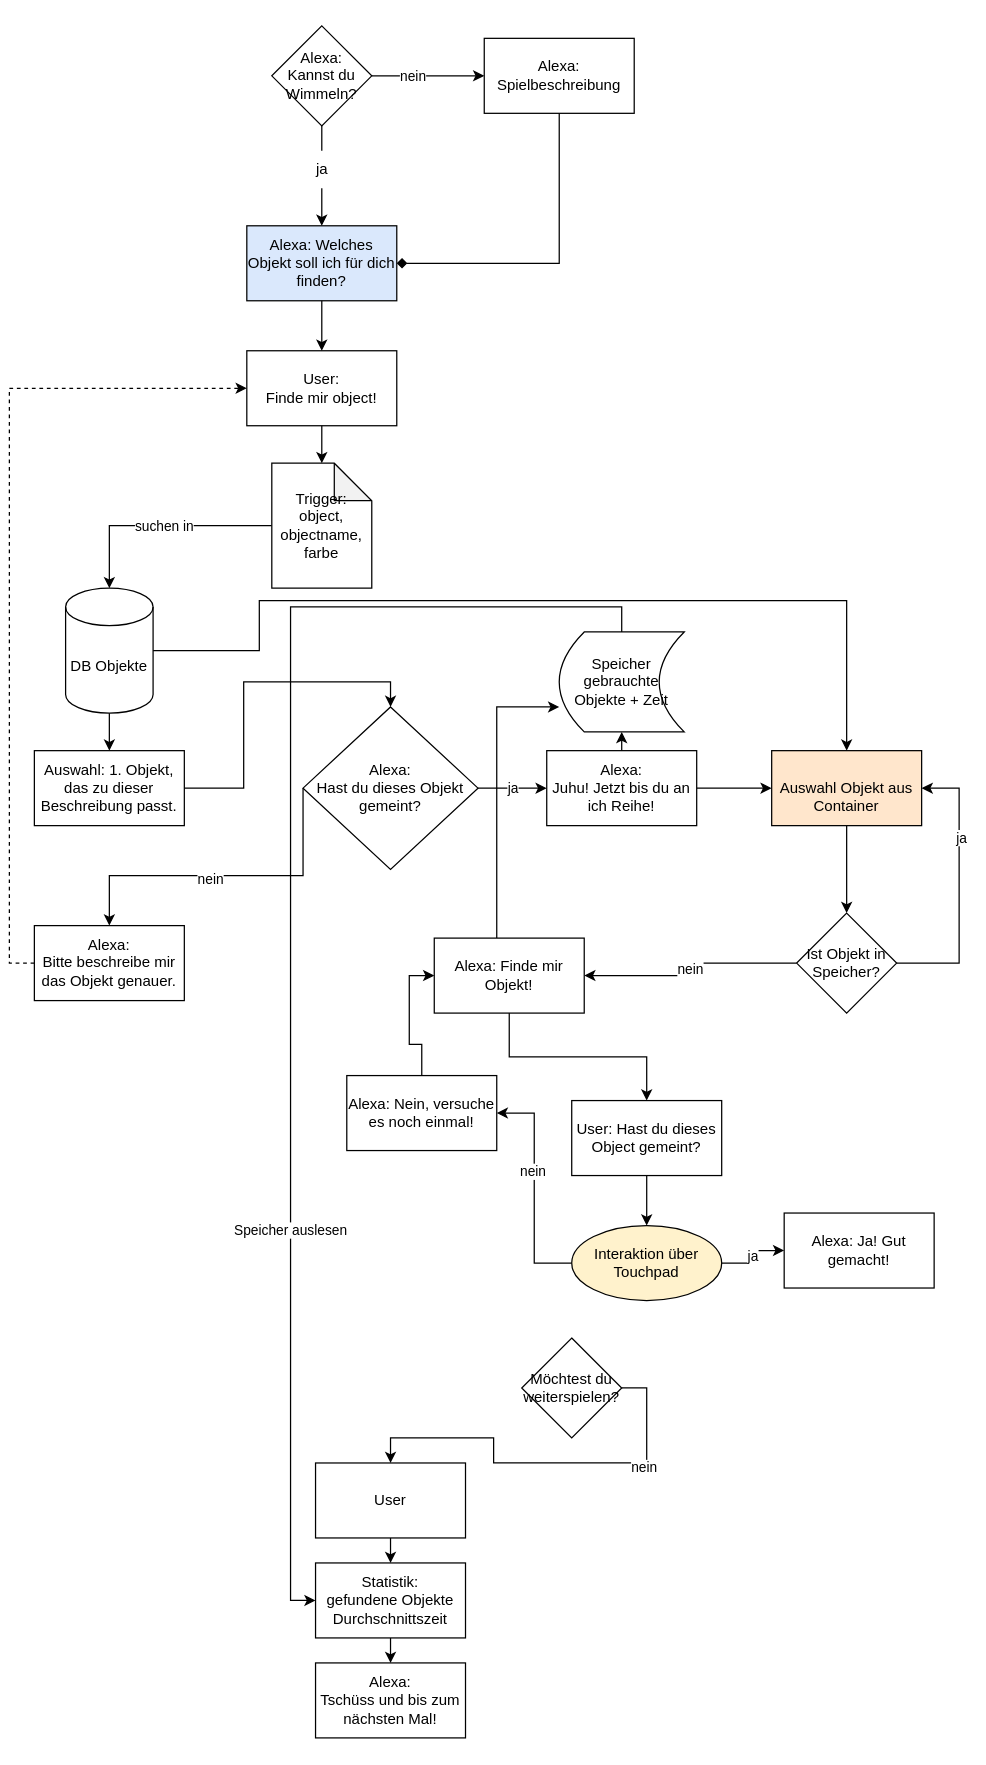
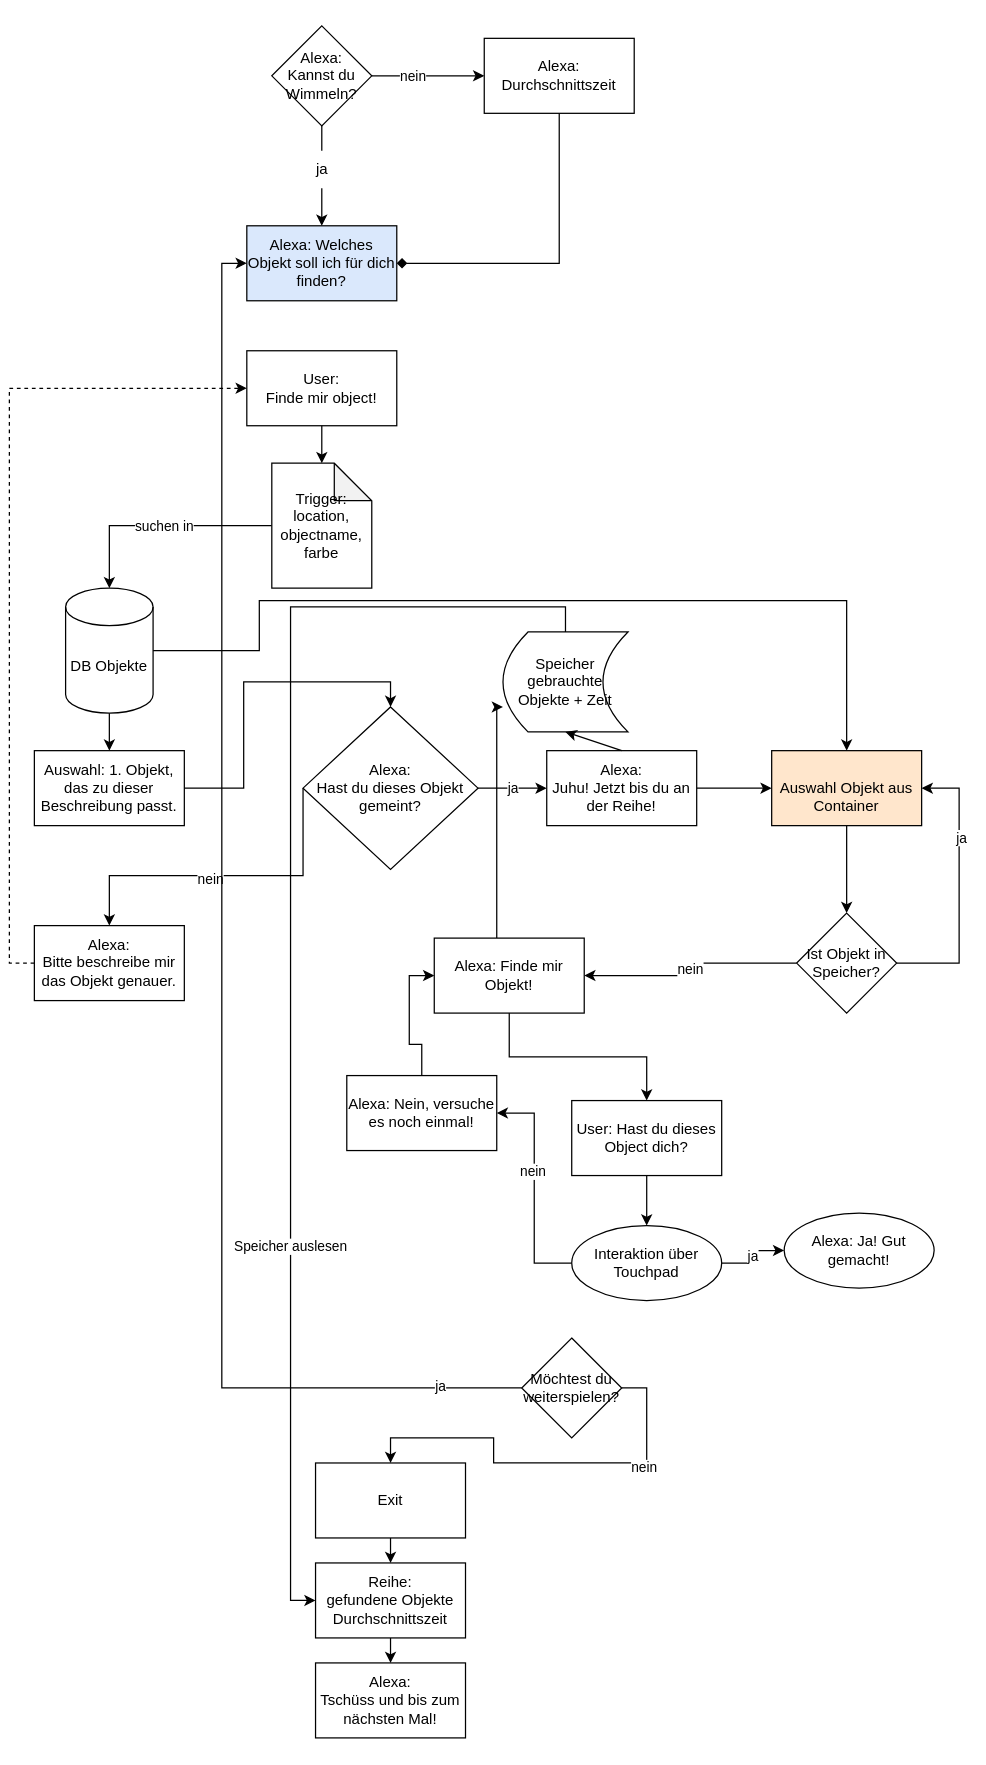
- <mxCell id="6" value="Alexa: Spielbeschreibung" style="rounded=0;whiteSpace=wrap;html=1;" vertex="1" parent="1"><mxGeometry x="380" y="30" width="120" height="60" as="geometry" /></mxCell>
+ <mxCell id="6" value="Alexa: Durchschnittszeit" style="rounded=0;whiteSpace=wrap;html=1;" vertex="1" parent="1"><mxGeometry x="380" y="30" width="120" height="60" as="geometry" /></mxCell>
- <mxCell id="12" value="" style="endArrow=classic;html=1;rounded=0;exitX=0.5;exitY=1;exitDx=0;exitDy=0;entryX=0.5;entryY=0;entryDx=0;entryDy=0;" edge="1" parent="1" source="3" target="10"><mxGeometry width="50" height="50" relative="1" as="geometry"><mxPoint x="220" y="310" as="sourcePoint" /><mxPoint x="270" y="260" as="targetPoint" /></mxGeometry></mxCell>
- <mxCell id="19" value="&lt;div&gt;Trigger: &lt;br&gt;&lt;/div&gt;&lt;div&gt;object, objectname, &lt;br&gt;&lt;/div&gt;&lt;div&gt;farbe&lt;/div&gt;" style="shape=note;whiteSpace=wrap;html=1;backgroundOutline=1;darkOpacity=0.05;" vertex="1" parent="1"><mxGeometry x="210" y="370" width="80" height="100" as="geometry" /></mxCell>
+ <mxCell id="19" value="&lt;div&gt;Trigger: &lt;br&gt;&lt;/div&gt;&lt;div&gt;location, objectname, &lt;br&gt;&lt;/div&gt;&lt;div&gt;farbe&lt;/div&gt;" style="shape=note;whiteSpace=wrap;html=1;backgroundOutline=1;darkOpacity=0.05;" vertex="1" parent="1"><mxGeometry x="210" y="370" width="80" height="100" as="geometry" /></mxCell>
- <mxCell id="26" value="Speicher gebrauchte Objekte + Zeit" style="shape=dataStorage;whiteSpace=wrap;html=1;fixedSize=1;" vertex="1" parent="1"><mxGeometry x="440" y="505" width="100" height="80" as="geometry" /></mxCell>
+ <mxCell id="26" value="Speicher gebrauchte Objekte + Zeit" style="shape=dataStorage;whiteSpace=wrap;html=1;fixedSize=1;" vertex="1" parent="1"><mxGeometry x="395" y="505" width="100" height="80" as="geometry" /></mxCell>
- <mxCell id="23" value="&lt;div&gt;Alexa: &lt;br&gt;&lt;/div&gt;&lt;div&gt;Juhu! Jetzt bis du an ich Reihe!&lt;/div&gt;" style="rounded=0;whiteSpace=wrap;html=1;" vertex="1" parent="1"><mxGeometry x="430" y="600" width="120" height="60" as="geometry" /></mxCell>
+ <mxCell id="23" value="&lt;div&gt;Alexa: &lt;br&gt;&lt;/div&gt;&lt;div&gt;Juhu! Jetzt bis du an der Reihe!&lt;/div&gt;" style="rounded=0;whiteSpace=wrap;html=1;" vertex="1" parent="1"><mxGeometry x="430" y="600" width="120" height="60" as="geometry" /></mxCell>
+ <mxCell id="58" style="edgeStyle=orthogonalEdgeStyle;rounded=0;orthogonalLoop=1;jettySize=auto;html=1;entryX=0;entryY=0.5;entryDx=0;entryDy=0;" edge="1" parent="1" source="60" target="3"><mxGeometry relative="1" as="geometry"><mxPoint x="390" y="1110" as="sourcePoint" /></mxGeometry></mxCell>
+ <mxCell id="59" value="ja" style="edgeLabel;html=1;align=center;verticalAlign=middle;resizable=0;points=[];" vertex="1" connectable="0" parent="58"><mxGeometry x="-0.886" y="-2" relative="1" as="geometry"><mxPoint as="offset" /></mxGeometry></mxCell>
- <mxCell id="48" value="User: Hast du dieses Object gemeint?" style="whiteSpace=wrap;html=1;rounded=0;" vertex="1" parent="1"><mxGeometry x="450" y="880" width="120" height="60" as="geometry" /></mxCell>
+ <mxCell id="48" value="User: Hast du dieses Object dich?" style="whiteSpace=wrap;html=1;rounded=0;" vertex="1" parent="1"><mxGeometry x="450" y="880" width="120" height="60" as="geometry" /></mxCell>
- <mxCell id="53" value="Alexa: Ja! Gut gemacht!" style="rounded=0;whiteSpace=wrap;html=1;" vertex="1" parent="1"><mxGeometry x="620" y="970" width="120" height="60" as="geometry" /></mxCell>
+ <mxCell id="53" value="Alexa: Ja! Gut gemacht!" style="ellipse;whiteSpace=wrap;html=1;" vertex="1" parent="1"><mxGeometry x="620" y="970" width="120" height="60" as="geometry" /></mxCell>
- <mxCell id="52" value="Interaktion über Touchpad" style="ellipse;whiteSpace=wrap;html=1;rounded=0;fillColor=#fff2cc;" vertex="1" parent="1"><mxGeometry x="450" y="980" width="120" height="60" as="geometry" /></mxCell>
+ <mxCell id="52" value="Interaktion über Touchpad" style="ellipse;whiteSpace=wrap;html=1;rounded=0;" vertex="1" parent="1"><mxGeometry x="450" y="980" width="120" height="60" as="geometry" /></mxCell>
- <mxCell id="29" value="User" style="rounded=0;whiteSpace=wrap;html=1;" vertex="1" parent="1"><mxGeometry x="245" y="1170" width="120" height="60" as="geometry" /></mxCell>
+ <mxCell id="29" value="Exit" style="rounded=0;whiteSpace=wrap;html=1;" vertex="1" parent="1"><mxGeometry x="245" y="1170" width="120" height="60" as="geometry" /></mxCell>
- <mxCell id="31" value="&lt;div&gt;Statistik:&lt;/div&gt;&lt;div&gt;gefundene Objekte&lt;/div&gt;&lt;div&gt;Durchschnittszeit&lt;br&gt;&lt;/div&gt;" style="rounded=0;whiteSpace=wrap;html=1;" vertex="1" parent="1"><mxGeometry x="245" y="1250" width="120" height="60" as="geometry" /></mxCell>
+ <mxCell id="31" value="&lt;div&gt;Reihe:&lt;/div&gt;&lt;div&gt;gefundene Objekte&lt;/div&gt;&lt;div&gt;Durchschnittszeit&lt;br&gt;&lt;/div&gt;" style="rounded=0;whiteSpace=wrap;html=1;" vertex="1" parent="1"><mxGeometry x="245" y="1250" width="120" height="60" as="geometry" /></mxCell>
